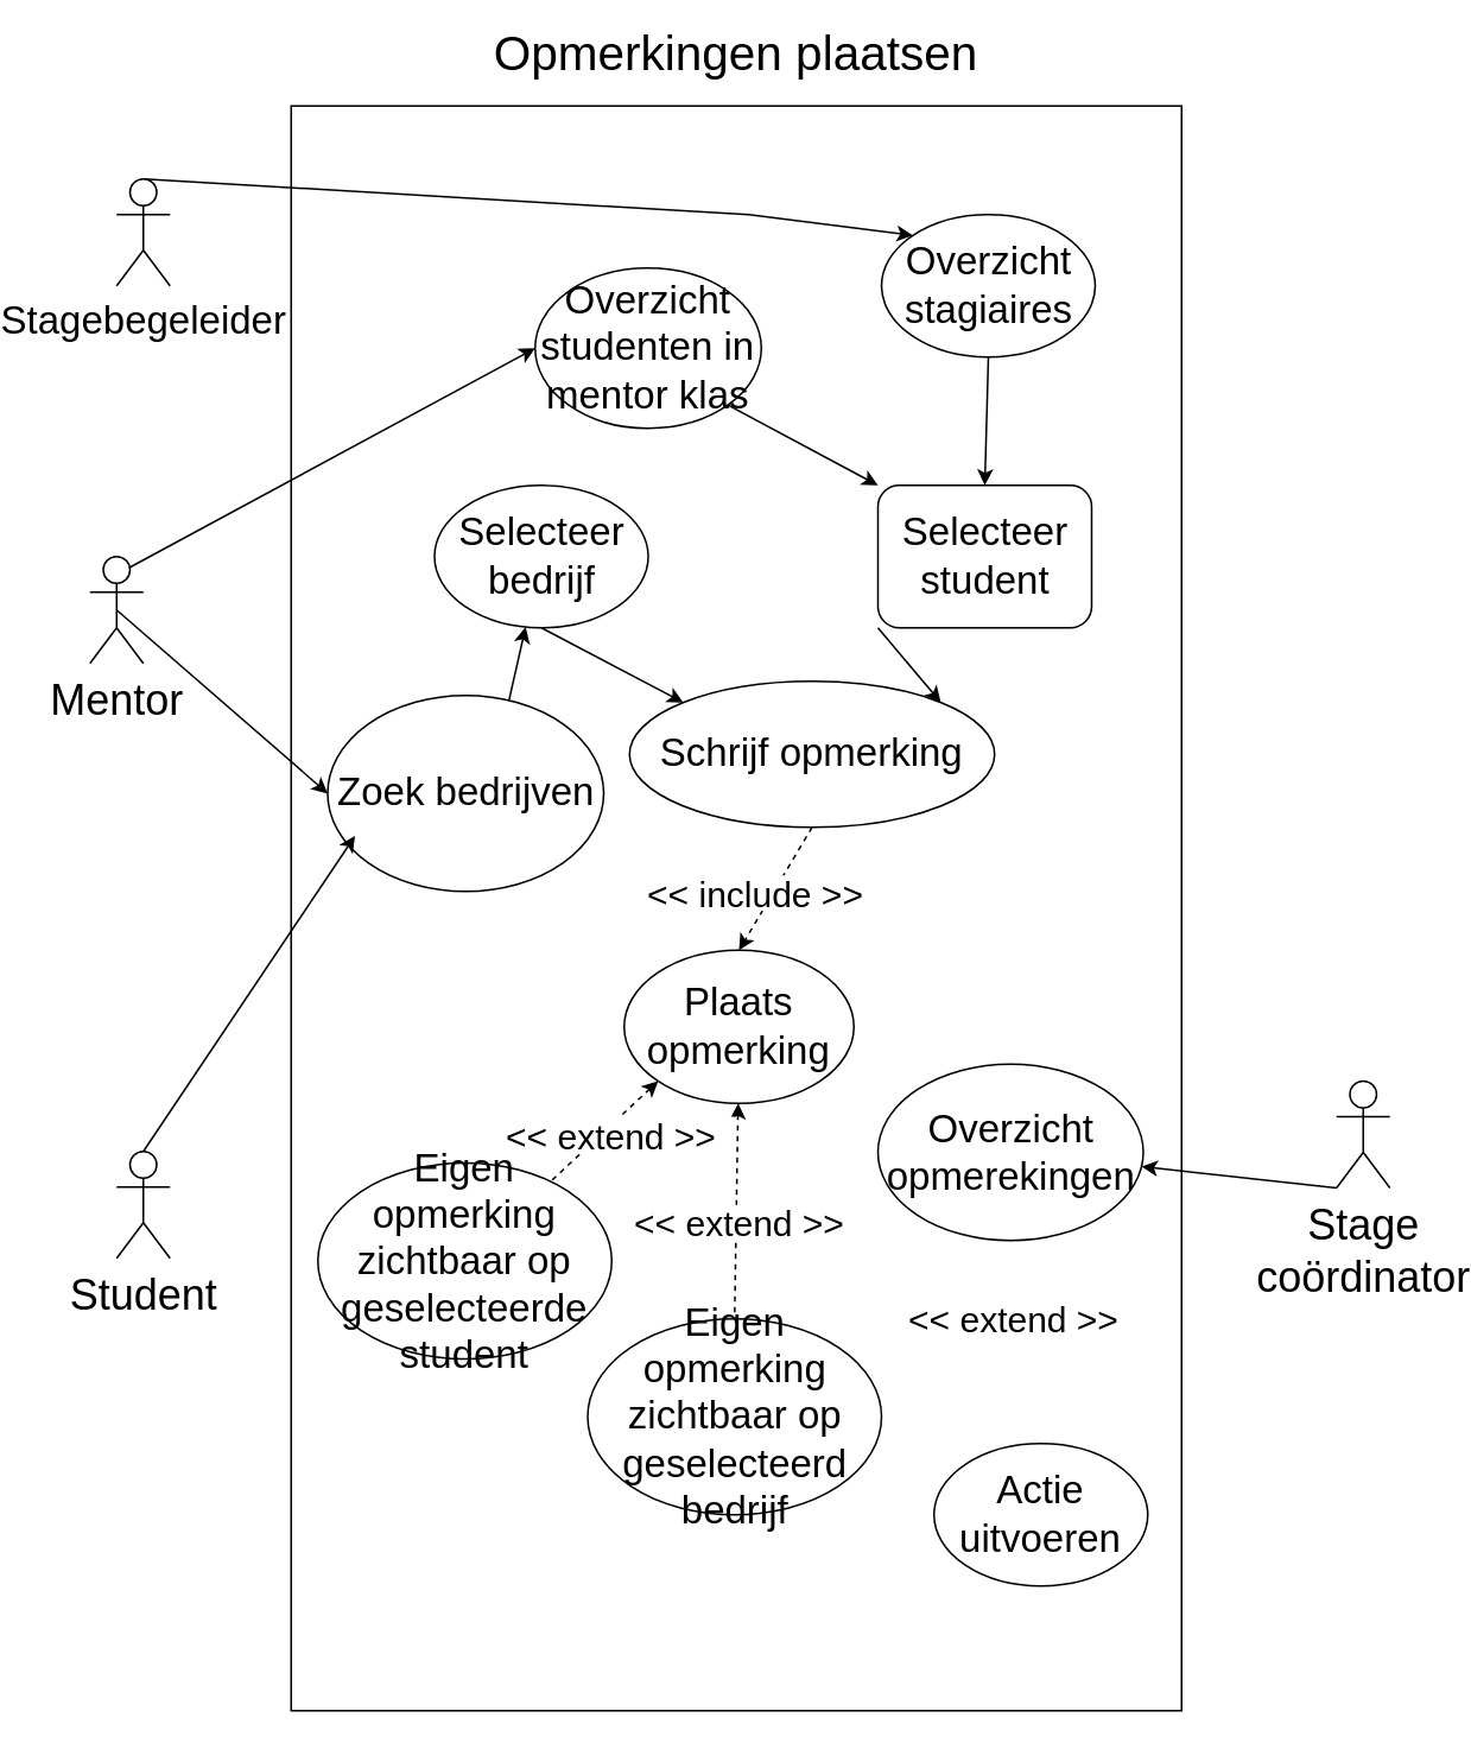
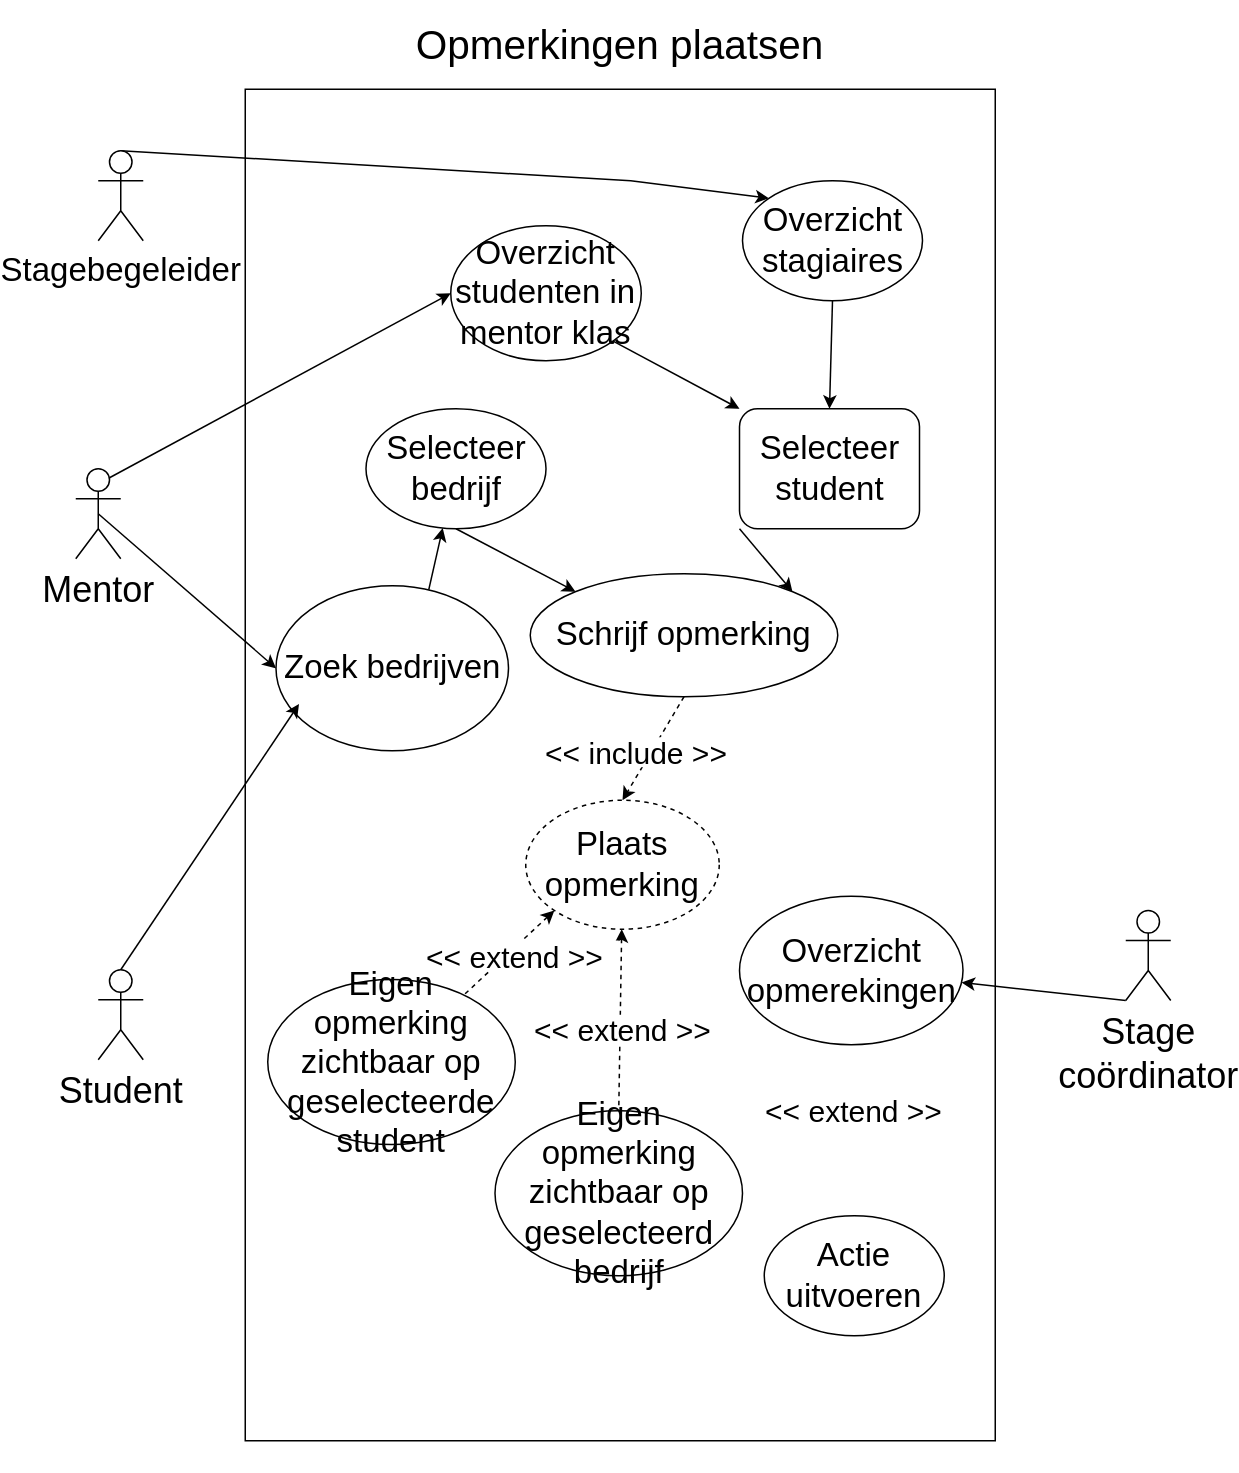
- <mxCell id="18" value="&lt;font style=&quot;font-size: 22px&quot;&gt;Plaats opmerking&lt;/font&gt;" style="ellipse;whiteSpace=wrap;html=1;fillColor=#ffffff;" parent="1" vertex="1"><mxGeometry x="320" y="533" width="129" height="86" as="geometry" /></mxCell>
+ <mxCell id="18" value="&lt;font style=&quot;font-size: 22px&quot;&gt;Plaats opmerking&lt;/font&gt;" style="ellipse;whiteSpace=wrap;html=1;fillColor=#ffffff;dashed=1;" parent="1" vertex="1"><mxGeometry x="320" y="533" width="129" height="86" as="geometry" /></mxCell>
- <mxCell id="21" value="&lt;font style=&quot;font-size: 22px&quot;&gt;Actie uitvoeren&lt;/font&gt;" style="ellipse;whiteSpace=wrap;html=1;fillColor=#ffffff;" parent="1" vertex="1"><mxGeometry x="494" y="810" width="120" height="80" as="geometry" /></mxCell>
+ <mxCell id="21" value="&lt;font style=&quot;font-size: 22px&quot;&gt;Actie uitvoeren&lt;/font&gt;" style="ellipse;whiteSpace=wrap;html=1;fillColor=#ffffff;" parent="1" vertex="1"><mxGeometry x="479" y="810" width="120" height="80" as="geometry" /></mxCell>
